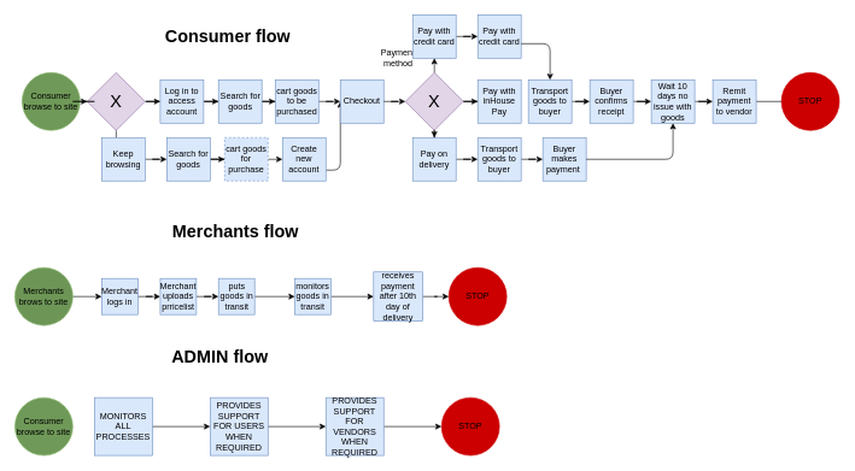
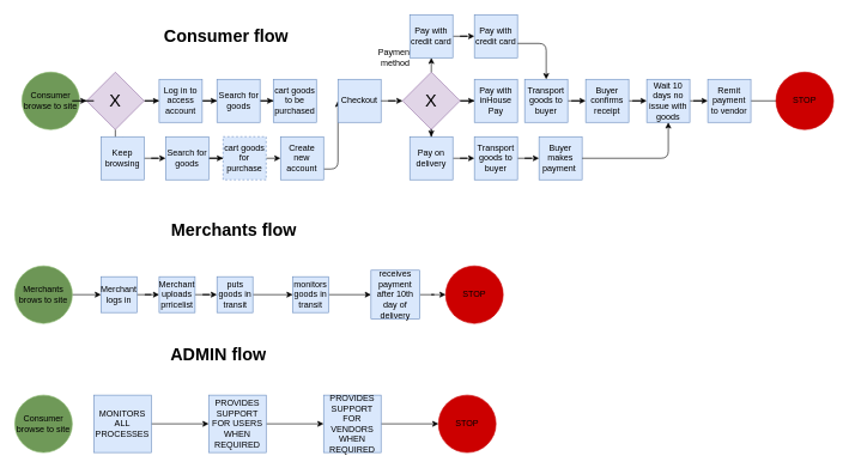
- <mxCell id="8" value="" style="edgeStyle=orthogonalEdgeStyle;rounded=0;orthogonalLoop=1;jettySize=auto;html=1;" edge="1" parent="1" source="9" target="10"><mxGeometry relative="1" as="geometry" /></mxCell>
